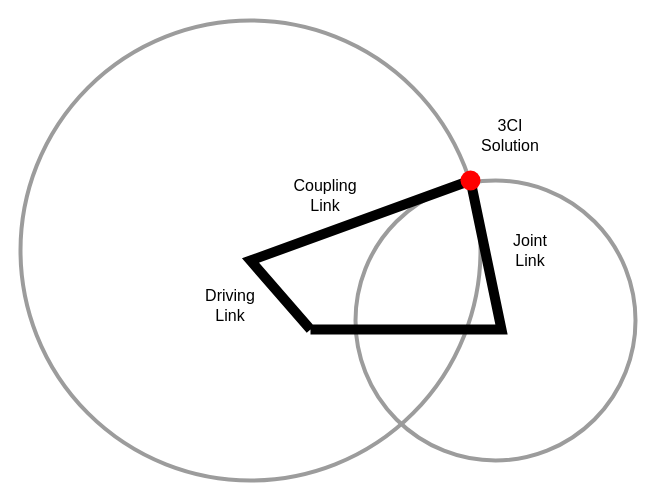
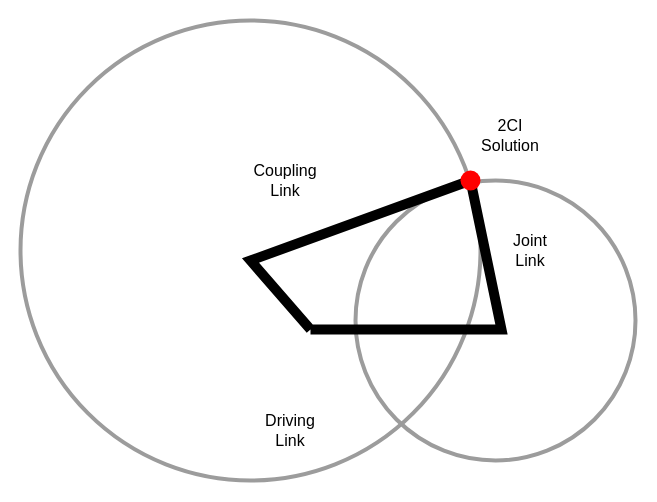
- <mxCell id="9" value="&lt;font style=&quot;font-size: 16px&quot;&gt;3CI Solution&lt;/font&gt;" style="text;html=1;strokeColor=none;fillColor=none;align=center;verticalAlign=middle;whiteSpace=wrap;rounded=0;" vertex="1" parent="1"><mxGeometry x="480" y="120" width="60" height="30" as="geometry" /></mxCell>
+ <mxCell id="9" value="&lt;font style=&quot;font-size: 16px&quot;&gt;2CI Solution&lt;/font&gt;" style="text;html=1;strokeColor=none;fillColor=none;align=center;verticalAlign=middle;whiteSpace=wrap;rounded=0;" vertex="1" parent="1"><mxGeometry x="480" y="120" width="60" height="30" as="geometry" /></mxCell>
- <mxCell id="6" value="&lt;font style=&quot;font-size: 16px&quot;&gt;Coupling Link&lt;/font&gt;" style="text;html=1;strokeColor=none;fillColor=none;align=center;verticalAlign=middle;whiteSpace=wrap;rounded=0;" vertex="1" parent="1"><mxGeometry x="295" y="180" width="60" height="30" as="geometry" /></mxCell>
+ <mxCell id="6" value="&lt;font style=&quot;font-size: 16px&quot;&gt;Coupling Link&lt;/font&gt;" style="text;html=1;strokeColor=none;fillColor=none;align=center;verticalAlign=middle;whiteSpace=wrap;rounded=0;" vertex="1" parent="1"><mxGeometry x="255" y="165" width="60" height="30" as="geometry" /></mxCell>
- <mxCell id="5" value="&lt;font style=&quot;font-size: 16px&quot;&gt;Driving Link&lt;/font&gt;" style="text;html=1;strokeColor=none;fillColor=none;align=center;verticalAlign=middle;whiteSpace=wrap;rounded=0;" vertex="1" parent="1"><mxGeometry x="200" y="290" width="60" height="30" as="geometry" /></mxCell>
+ <mxCell id="5" value="&lt;font style=&quot;font-size: 16px&quot;&gt;Driving Link&lt;/font&gt;" style="text;html=1;strokeColor=none;fillColor=none;align=center;verticalAlign=middle;whiteSpace=wrap;rounded=0;" vertex="1" parent="1"><mxGeometry x="260" y="415" width="60" height="30" as="geometry" /></mxCell>
